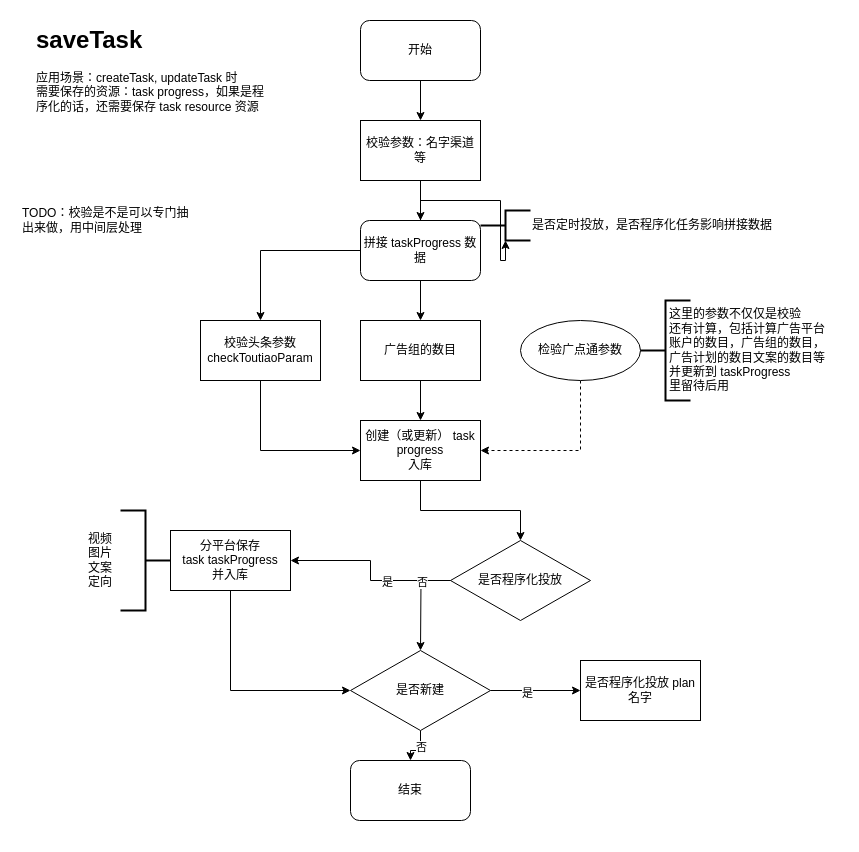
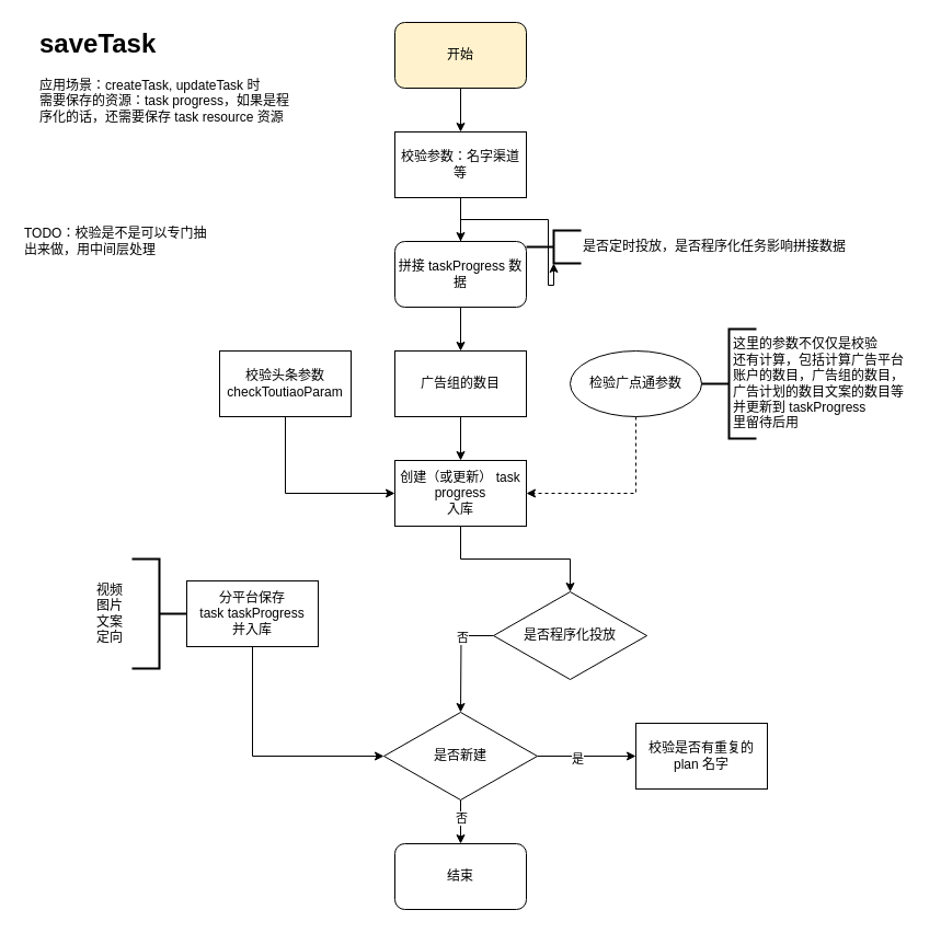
- <mxCell id="4" value="开始" style="rounded=1;whiteSpace=wrap;html=1;" vertex="1" parent="1"><mxGeometry x="360" y="20" width="120" height="60" as="geometry" /></mxCell>
+ <mxCell id="4" value="开始" style="rounded=1;whiteSpace=wrap;html=1;fillColor=#fff2cc;" vertex="1" parent="1"><mxGeometry x="360" y="20" width="120" height="60" as="geometry" /></mxCell>
- <mxCell id="9" style="edgeStyle=orthogonalEdgeStyle;rounded=0;orthogonalLoop=1;jettySize=auto;html=1;" edge="1" parent="1" source="11" target="16"><mxGeometry relative="1" as="geometry" /></mxCell>
- <mxCell id="21" value="" style="edgeStyle=orthogonalEdgeStyle;rounded=0;orthogonalLoop=1;jettySize=auto;html=1;" edge="1" parent="1" source="25" target="27"><mxGeometry relative="1" as="geometry" /></mxCell>
- <mxCell id="22" value="是" style="edgeLabel;html=1;align=center;verticalAlign=middle;resizable=0;points=[];" vertex="1" connectable="0" parent="21"><mxGeometry x="-0.289" y="1" relative="1" as="geometry"><mxPoint as="offset" /></mxGeometry></mxCell>
- <mxCell id="36" value="是否程序化投放 plan 名字" style="whiteSpace=wrap;html=1;rounded=0;" vertex="1" parent="1"><mxGeometry x="580" y="660" width="120" height="60" as="geometry" /></mxCell>
+ <mxCell id="36" value="校验是否有重复的 plan 名字" style="whiteSpace=wrap;html=1;rounded=0;" vertex="1" parent="1"><mxGeometry x="580" y="660" width="120" height="60" as="geometry" /></mxCell>
- <mxCell id="35" value="结束" style="rounded=1;whiteSpace=wrap;html=1;" vertex="1" parent="1"><mxGeometry x="350" y="760" width="120" height="60" as="geometry" /></mxCell>
+ <mxCell id="35" value="结束" style="rounded=1;whiteSpace=wrap;html=1;" vertex="1" parent="1"><mxGeometry x="360" y="770" width="120" height="60" as="geometry" /></mxCell>
